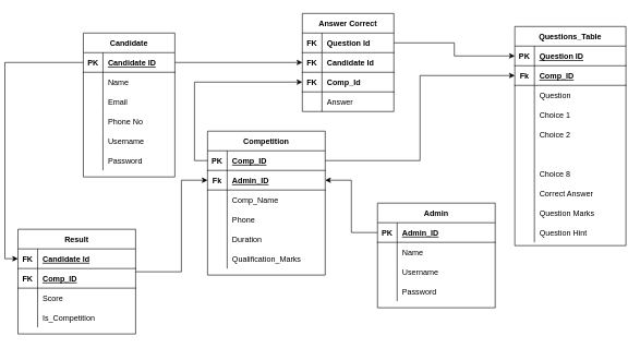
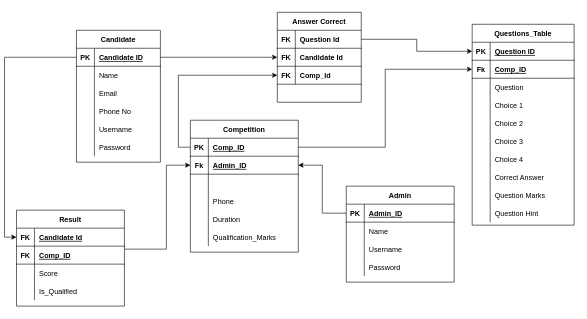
- <mxCell id="94" value="Answer" style="shape=partialRectangle;connectable=0;fillColor=none;top=0;left=0;bottom=0;right=0;align=left;spacingLeft=6;overflow=hidden;" parent="92" vertex="1"><mxGeometry x="30" width="110" height="30" as="geometry" /></mxCell>
+ <mxCell id="69" value="Choice 3" style="shape=partialRectangle;connectable=0;fillColor=none;top=0;left=0;bottom=0;right=0;align=left;spacingLeft=6;overflow=hidden;" parent="67" vertex="1"><mxGeometry x="30" width="140" height="30" as="geometry" /></mxCell>
- <mxCell id="72" value="Choice 8" style="shape=partialRectangle;connectable=0;fillColor=none;top=0;left=0;bottom=0;right=0;align=left;spacingLeft=6;overflow=hidden;" parent="70" vertex="1"><mxGeometry x="30" width="140" height="30" as="geometry" /></mxCell>
+ <mxCell id="72" value="Choice 4" style="shape=partialRectangle;connectable=0;fillColor=none;top=0;left=0;bottom=0;right=0;align=left;spacingLeft=6;overflow=hidden;" parent="70" vertex="1"><mxGeometry x="30" width="140" height="30" as="geometry" /></mxCell>
- <mxCell id="13" value="Comp_Name" style="shape=partialRectangle;connectable=0;fillColor=none;top=0;left=0;bottom=0;right=0;align=left;spacingLeft=6;overflow=hidden;" parent="11" vertex="1"><mxGeometry x="30" width="150" height="30" as="geometry" /></mxCell>
- <mxCell id="49" value="Is_Competition" style="shape=partialRectangle;connectable=0;fillColor=none;top=0;left=0;bottom=0;right=0;align=left;spacingLeft=6;overflow=hidden;" parent="47" vertex="1"><mxGeometry x="30" width="150" height="30" as="geometry" /></mxCell>
+ <mxCell id="49" value="Is_Qualified" style="shape=partialRectangle;connectable=0;fillColor=none;top=0;left=0;bottom=0;right=0;align=left;spacingLeft=6;overflow=hidden;" parent="47" vertex="1"><mxGeometry x="30" width="150" height="30" as="geometry" /></mxCell>
